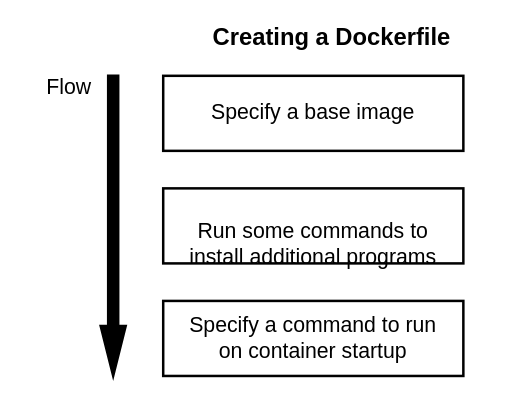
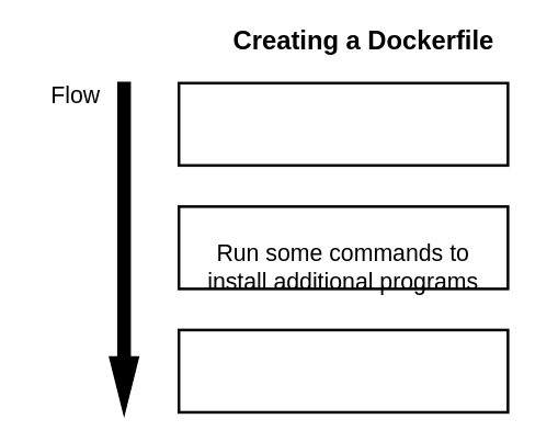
- <mxCell id="8" value="Specify a base image" style="text;html=1;strokeColor=none;fillColor=none;align=center;verticalAlign=middle;whiteSpace=wrap;rounded=0;strokeWidth=1;fontStyle=0;fontSize=17;fontFamily=Helvetica;" vertex="1" parent="1"><mxGeometry x="145" y="80" width="210" height="20" as="geometry" /></mxCell>
- <mxCell id="10" value="Specify a command to run on container startup" style="text;html=1;strokeColor=none;fillColor=none;align=center;verticalAlign=middle;whiteSpace=wrap;rounded=0;strokeWidth=1;fontStyle=0;fontSize=17;fontFamily=Helvetica;" vertex="1" parent="1"><mxGeometry x="145" y="260" width="210" height="20" as="geometry" /></mxCell>
